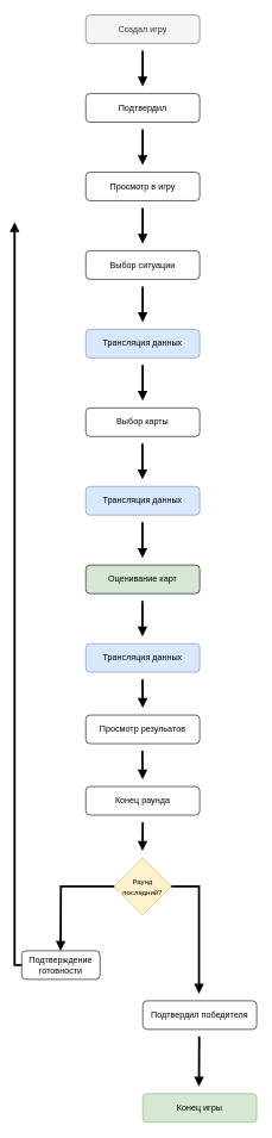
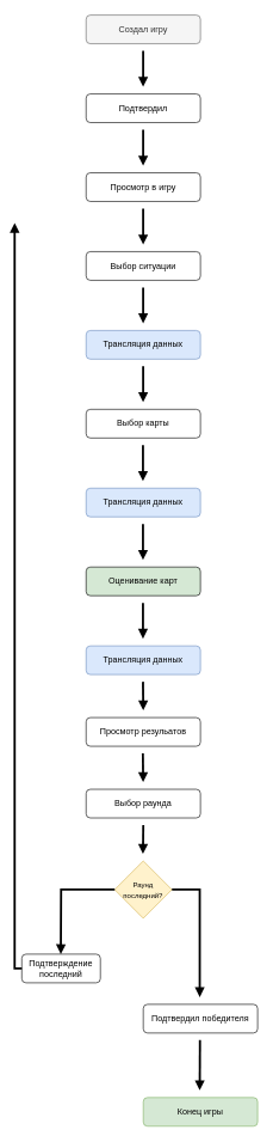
- <mxCell id="11" value="Конец раунда" style="rounded=1;whiteSpace=wrap;html=1;" vertex="1" parent="1"><mxGeometry x="120" y="1100" width="160" height="40" as="geometry" /></mxCell>
+ <mxCell id="11" value="Выбор раунда" style="rounded=1;whiteSpace=wrap;html=1;" vertex="1" parent="1"><mxGeometry x="120" y="1100" width="160" height="40" as="geometry" /></mxCell>
- <mxCell id="12" value="Подтверждение готовности" style="rounded=1;whiteSpace=wrap;html=1;" vertex="1" parent="1"><mxGeometry x="30" y="1330" width="110" height="40" as="geometry" /></mxCell>
+ <mxCell id="12" value="Подтверждение последний" style="rounded=1;whiteSpace=wrap;html=1;" vertex="1" parent="1"><mxGeometry x="30" y="1330" width="110" height="40" as="geometry" /></mxCell>
